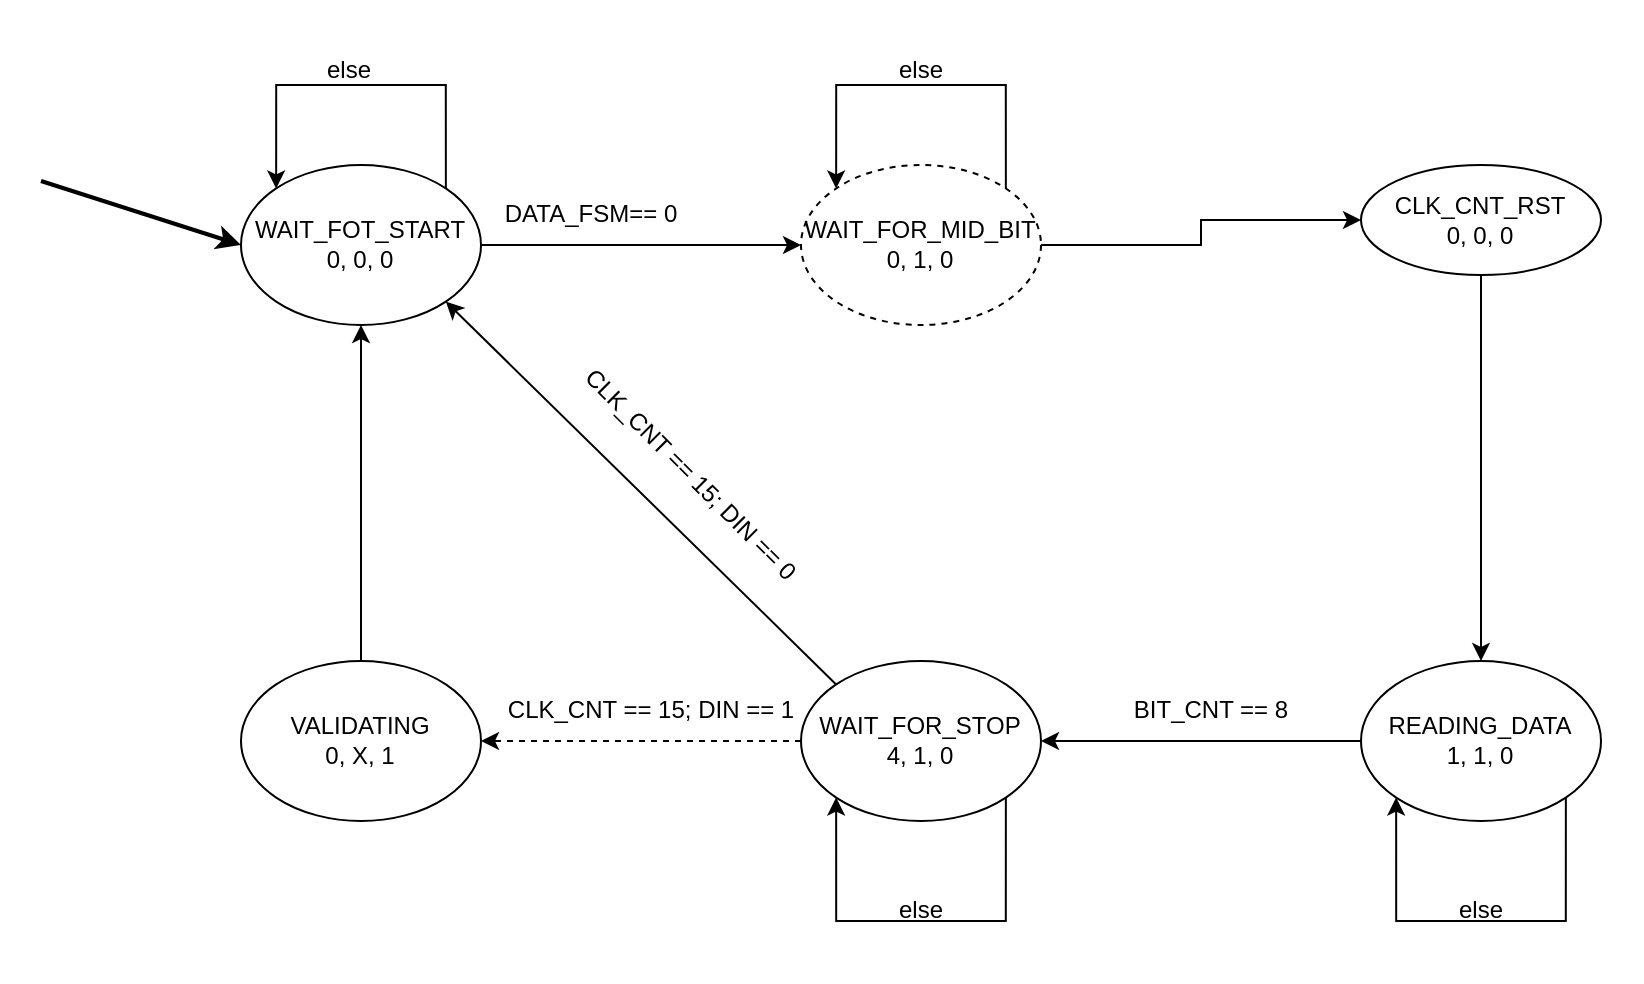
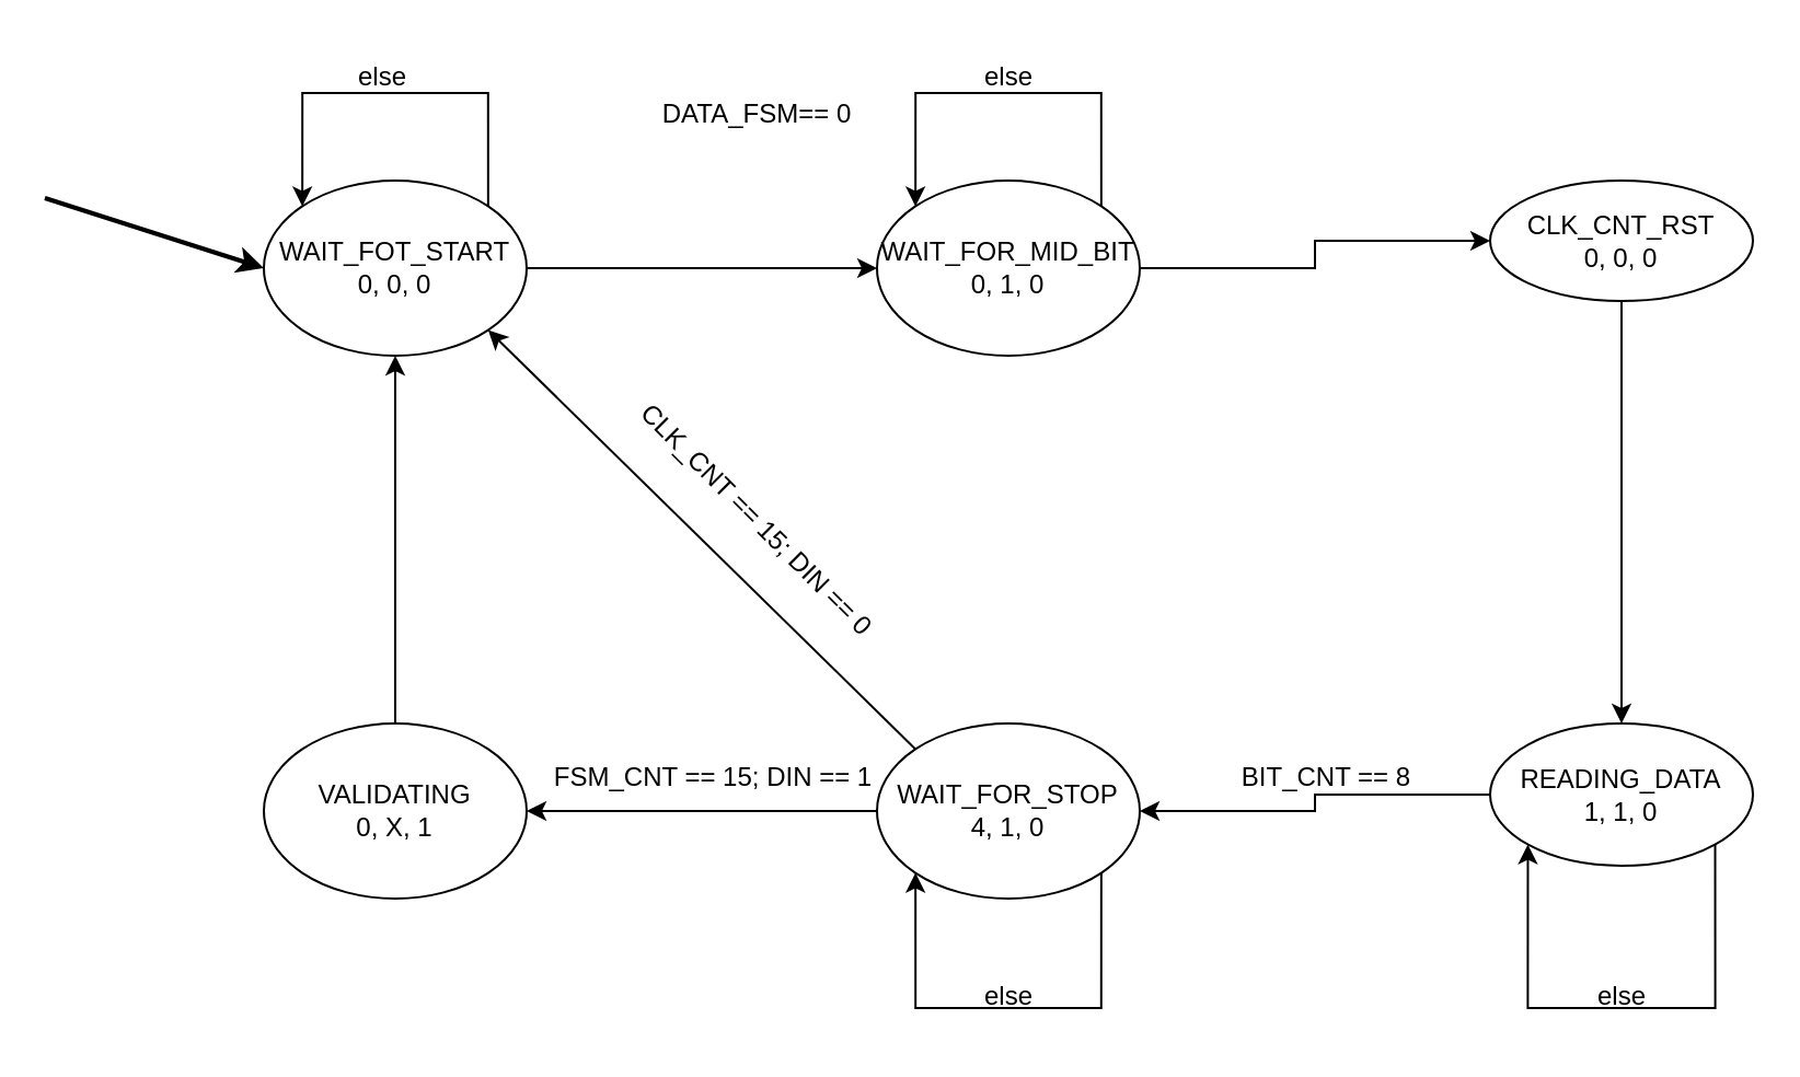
- <mxCell id="18" value="DATA_FSM== 0" style="text;html=1;align=center;verticalAlign=middle;resizable=0;points=[];autosize=1;strokeColor=none;fillColor=none;" parent="1" vertex="1"><mxGeometry x="240" y="92" width="110" height="30" as="geometry" /></mxCell>
+ <mxCell id="18" value="DATA_FSM== 0" style="text;html=1;align=center;verticalAlign=middle;resizable=0;points=[];autosize=1;strokeColor=none;fillColor=none;" parent="1" vertex="1"><mxGeometry x="290" y="37" width="110" height="30" as="geometry" /></mxCell>
- <mxCell id="11" value="WAIT_FOR_MID_BIT&lt;br&gt;0, 1, 0" style="ellipse;whiteSpace=wrap;html=1;dashed=1;" parent="1" vertex="1"><mxGeometry x="400" y="82" width="120" height="80" as="geometry" /></mxCell>
+ <mxCell id="11" value="WAIT_FOR_MID_BIT&lt;br&gt;0, 1, 0" style="ellipse;whiteSpace=wrap;html=1;" parent="1" vertex="1"><mxGeometry x="400" y="82" width="120" height="80" as="geometry" /></mxCell>
- <mxCell id="20" value="CLK_CNT == 15; DIN == 1" style="text;html=1;align=center;verticalAlign=middle;resizable=0;points=[];autosize=1;strokeColor=none;fillColor=none;" parent="1" vertex="1"><mxGeometry x="240" y="340" width="170" height="30" as="geometry" /></mxCell>
+ <mxCell id="20" value="FSM_CNT == 15; DIN == 1" style="text;html=1;align=center;verticalAlign=middle;resizable=0;points=[];autosize=1;strokeColor=none;fillColor=none;" parent="1" vertex="1"><mxGeometry x="240" y="340" width="170" height="30" as="geometry" /></mxCell>
- <mxCell id="5" style="edgeStyle=orthogonalEdgeStyle;rounded=0;orthogonalLoop=1;jettySize=auto;html=1;exitX=0;exitY=0.5;exitDx=0;exitDy=0;entryX=1;entryY=0.5;entryDx=0;entryDy=0;dashed=1;" parent="1" source="7" target="9" edge="1"><mxGeometry relative="1" as="geometry" /></mxCell>
+ <mxCell id="5" style="edgeStyle=orthogonalEdgeStyle;rounded=0;orthogonalLoop=1;jettySize=auto;html=1;exitX=0;exitY=0.5;exitDx=0;exitDy=0;entryX=1;entryY=0.5;entryDx=0;entryDy=0;" parent="1" source="7" target="9" edge="1"><mxGeometry relative="1" as="geometry" /></mxCell>
- <mxCell id="23" value="READING_DATA&lt;br style=&quot;border-color: var(--border-color);&quot;&gt;1, 1, 0" style="ellipse;whiteSpace=wrap;html=1;" parent="1" vertex="1"><mxGeometry x="680" y="330" width="120" height="80" as="geometry" /></mxCell>
+ <mxCell id="23" value="READING_DATA&lt;br style=&quot;border-color: var(--border-color);&quot;&gt;1, 1, 0" style="ellipse;whiteSpace=wrap;html=1;" parent="1" vertex="1"><mxGeometry x="680" y="330" width="120" height="65" as="geometry" /></mxCell>
